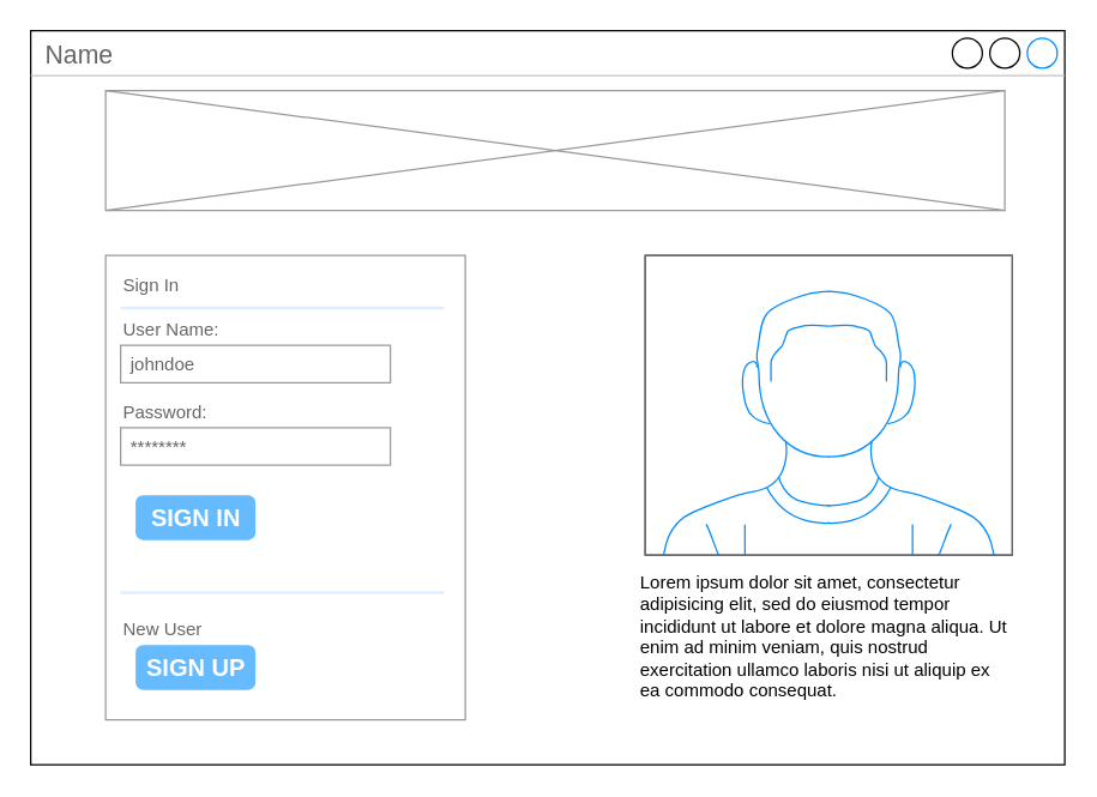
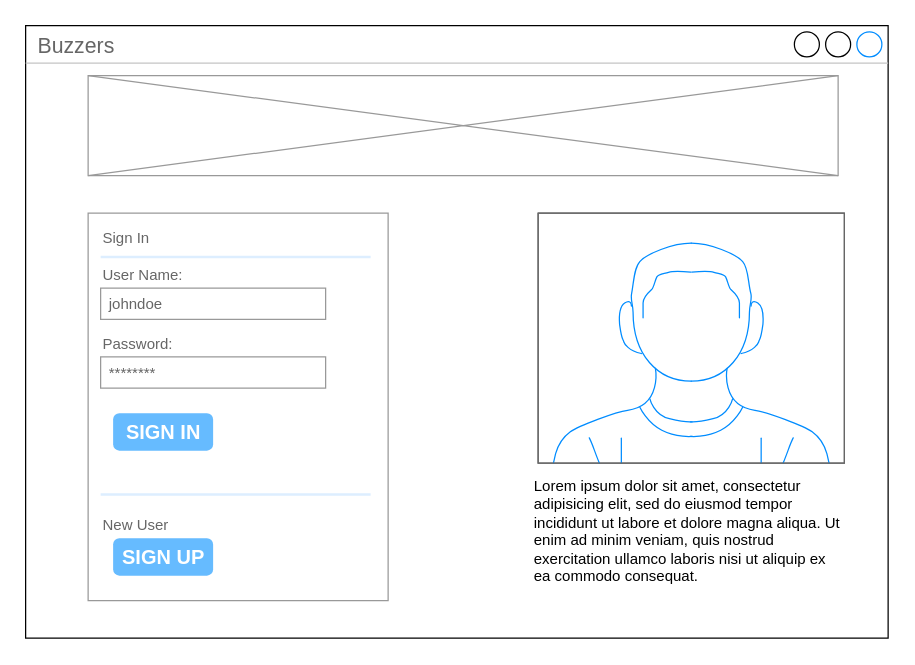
- <mxCell id="2" value="Name" style="strokeWidth=1;shadow=0;dashed=0;align=center;html=1;shape=mxgraph.mockup.containers.window;align=left;verticalAlign=top;spacingLeft=8;strokeColor2=#008cff;strokeColor3=#c4c4c4;fontColor=#666666;mainText=;fontSize=17;labelBackgroundColor=none;" vertex="1" parent="1"><mxGeometry x="20" y="20" width="690" height="490" as="geometry" /></mxCell>
+ <mxCell id="2" value="Buzzers" style="strokeWidth=1;shadow=0;dashed=0;align=center;html=1;shape=mxgraph.mockup.containers.window;align=left;verticalAlign=top;spacingLeft=8;strokeColor2=#008cff;strokeColor3=#c4c4c4;fontColor=#666666;mainText=;fontSize=17;labelBackgroundColor=none;" vertex="1" parent="1"><mxGeometry x="20" y="20" width="690" height="490" as="geometry" /></mxCell>
